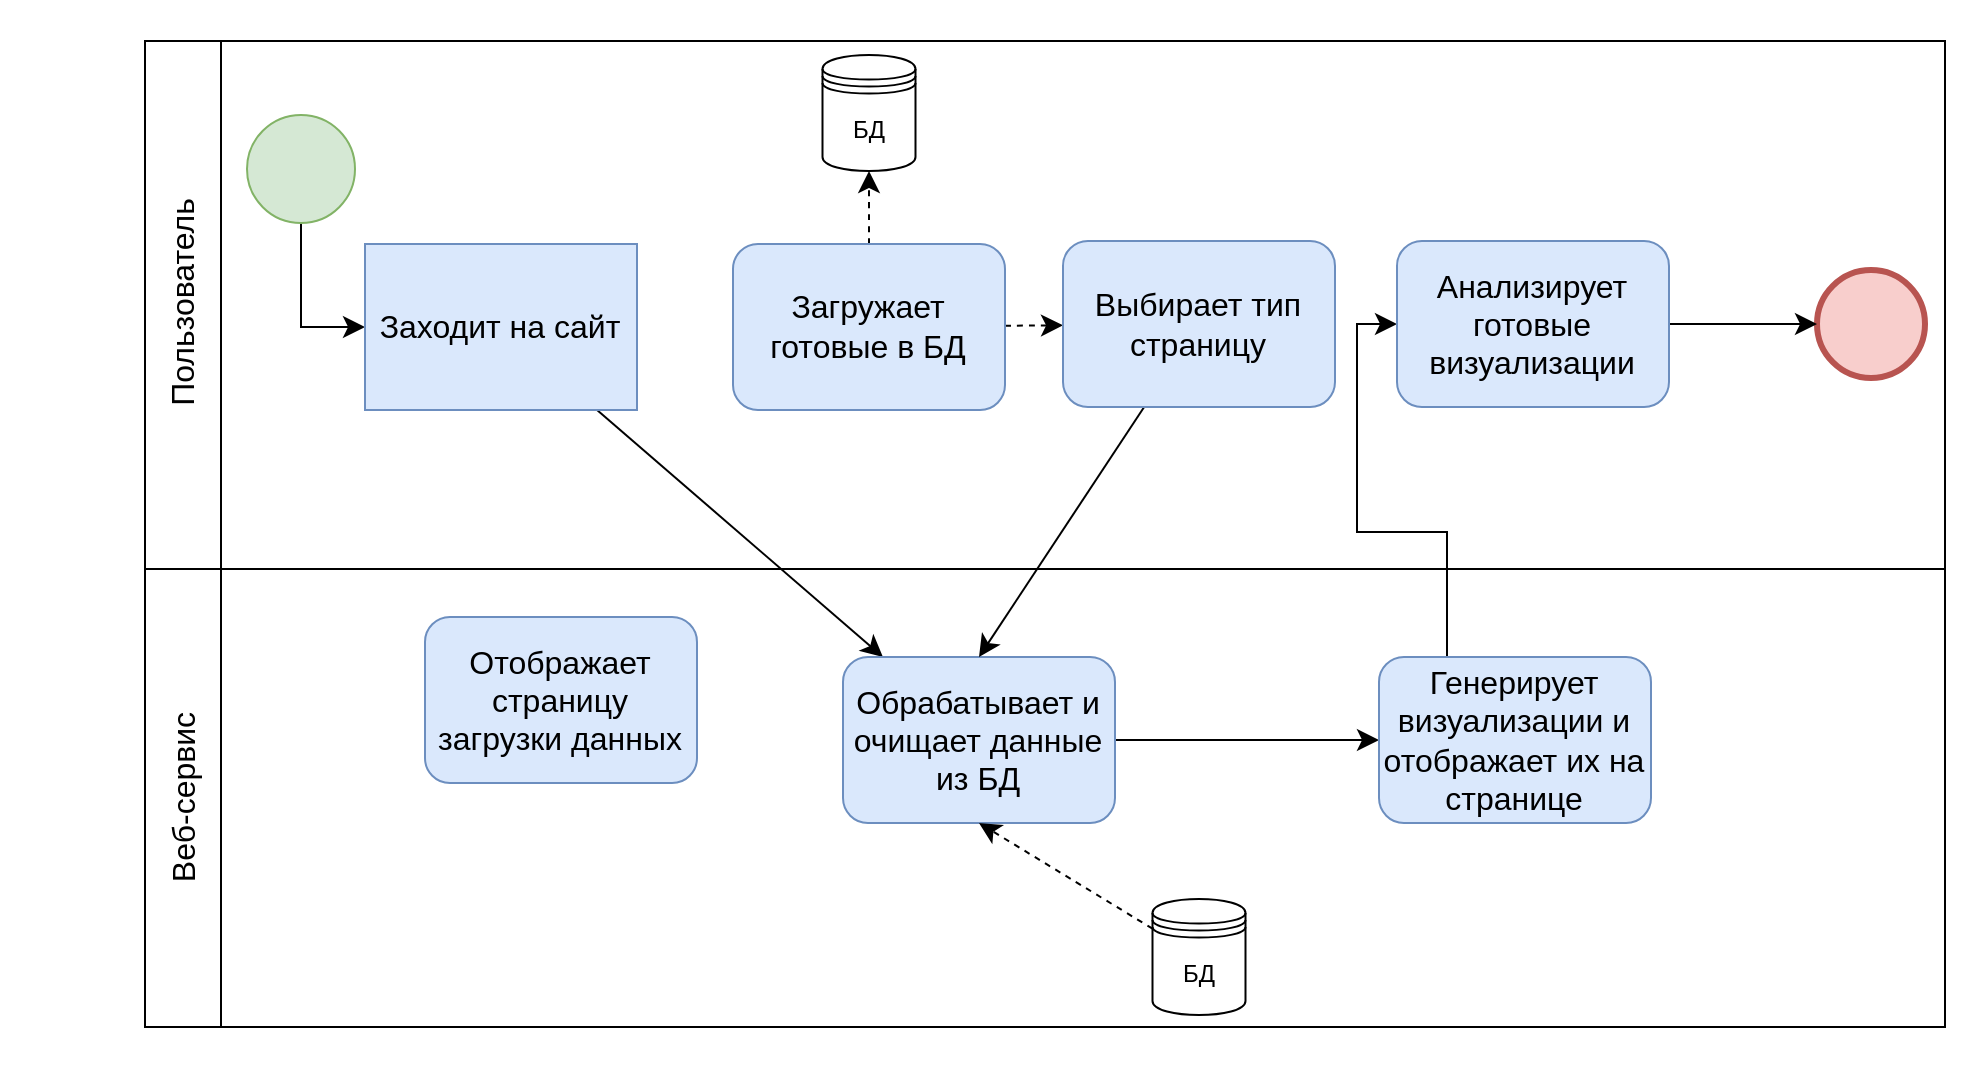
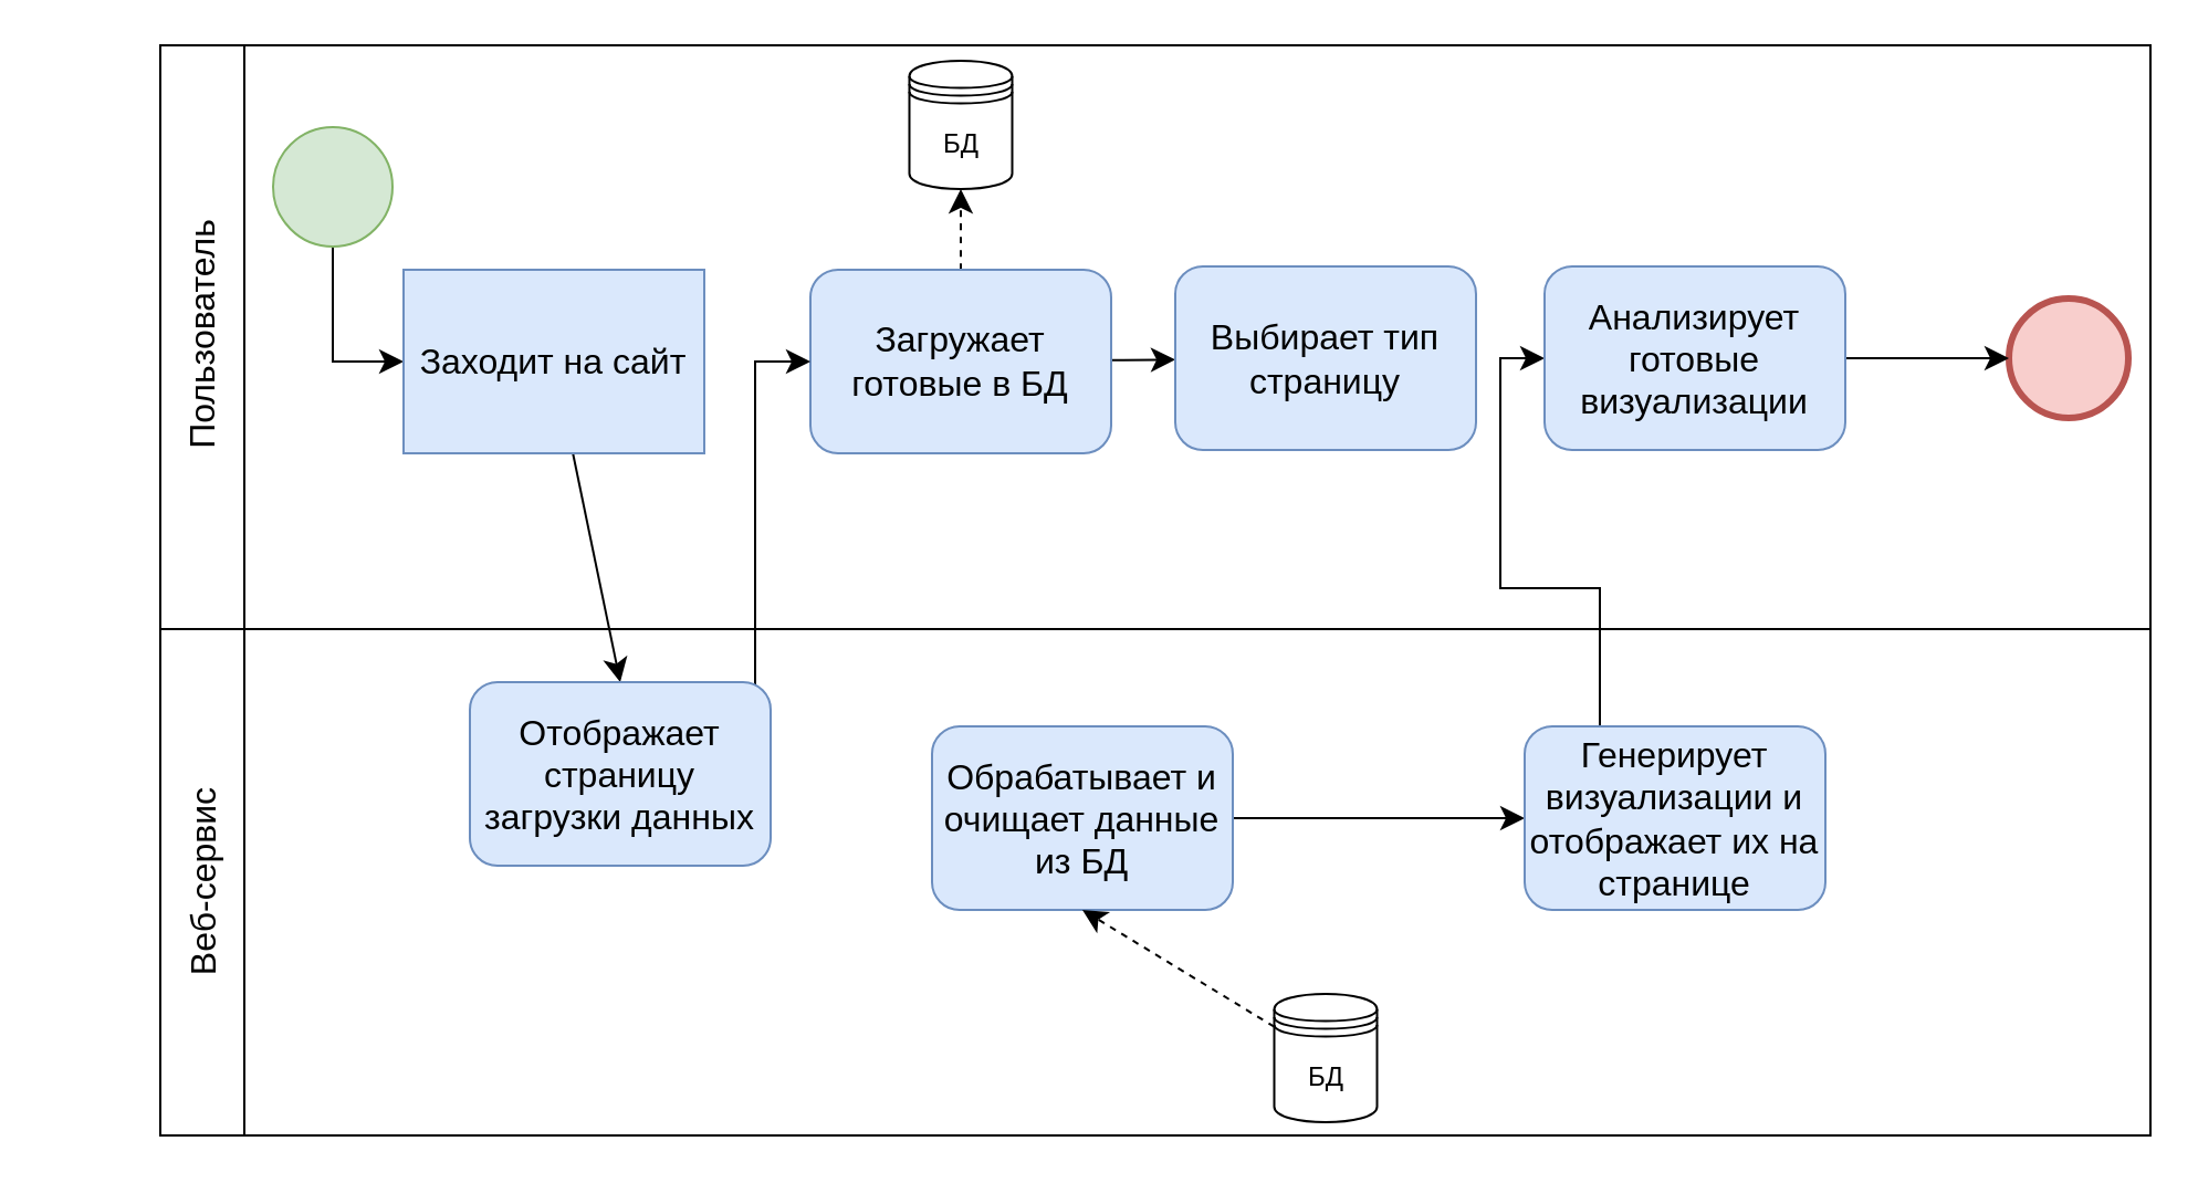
- <mxCell id="14" style="edgeStyle=none;curved=1;rounded=0;orthogonalLoop=1;jettySize=auto;html=1;fontSize=12;startSize=8;endSize=8;dashed=1;" edge="1" parent="1" source="15" target="22"><mxGeometry relative="1" as="geometry" /></mxCell>
+ <mxCell id="14" style="edgeStyle=none;curved=1;rounded=0;orthogonalLoop=1;jettySize=auto;html=1;fontSize=12;startSize=8;endSize=8;" edge="1" parent="1" source="15" target="22"><mxGeometry relative="1" as="geometry" /></mxCell>
+ <mxCell id="23" style="edgeStyle=orthogonalEdgeStyle;rounded=0;orthogonalLoop=1;jettySize=auto;html=1;entryX=0;entryY=0.5;entryDx=0;entryDy=0;fontSize=12;startSize=8;endSize=8;exitX=1;exitY=0.5;exitDx=0;exitDy=0;" edge="1" parent="1" source="24" target="15"><mxGeometry relative="1" as="geometry"><mxPoint x="312" y="324.5" as="sourcePoint" /><mxPoint x="402" y="201" as="targetPoint" /><Array as="points"><mxPoint x="341" y="370" /><mxPoint x="341" y="163" /></Array></mxGeometry></mxCell>
- <mxCell id="21" style="edgeStyle=none;curved=1;rounded=0;orthogonalLoop=1;jettySize=auto;html=1;entryX=0.5;entryY=0;entryDx=0;entryDy=0;fontSize=12;startSize=8;endSize=8;" edge="1" parent="1" source="22" target="18"><mxGeometry relative="1" as="geometry" /></mxCell>
- <mxCell id="11" style="edgeStyle=none;curved=1;rounded=0;orthogonalLoop=1;jettySize=auto;html=1;fontSize=12;startSize=8;endSize=8;" parent="1" source="12" target="18" edge="1"><mxGeometry relative="1" as="geometry" /></mxCell>
+ <mxCell id="11" style="edgeStyle=none;curved=1;rounded=0;orthogonalLoop=1;jettySize=auto;html=1;entryX=0.5;entryY=0;entryDx=0;entryDy=0;fontSize=12;startSize=8;endSize=8;" parent="1" source="12" target="24" edge="1"><mxGeometry relative="1" as="geometry" /></mxCell>
